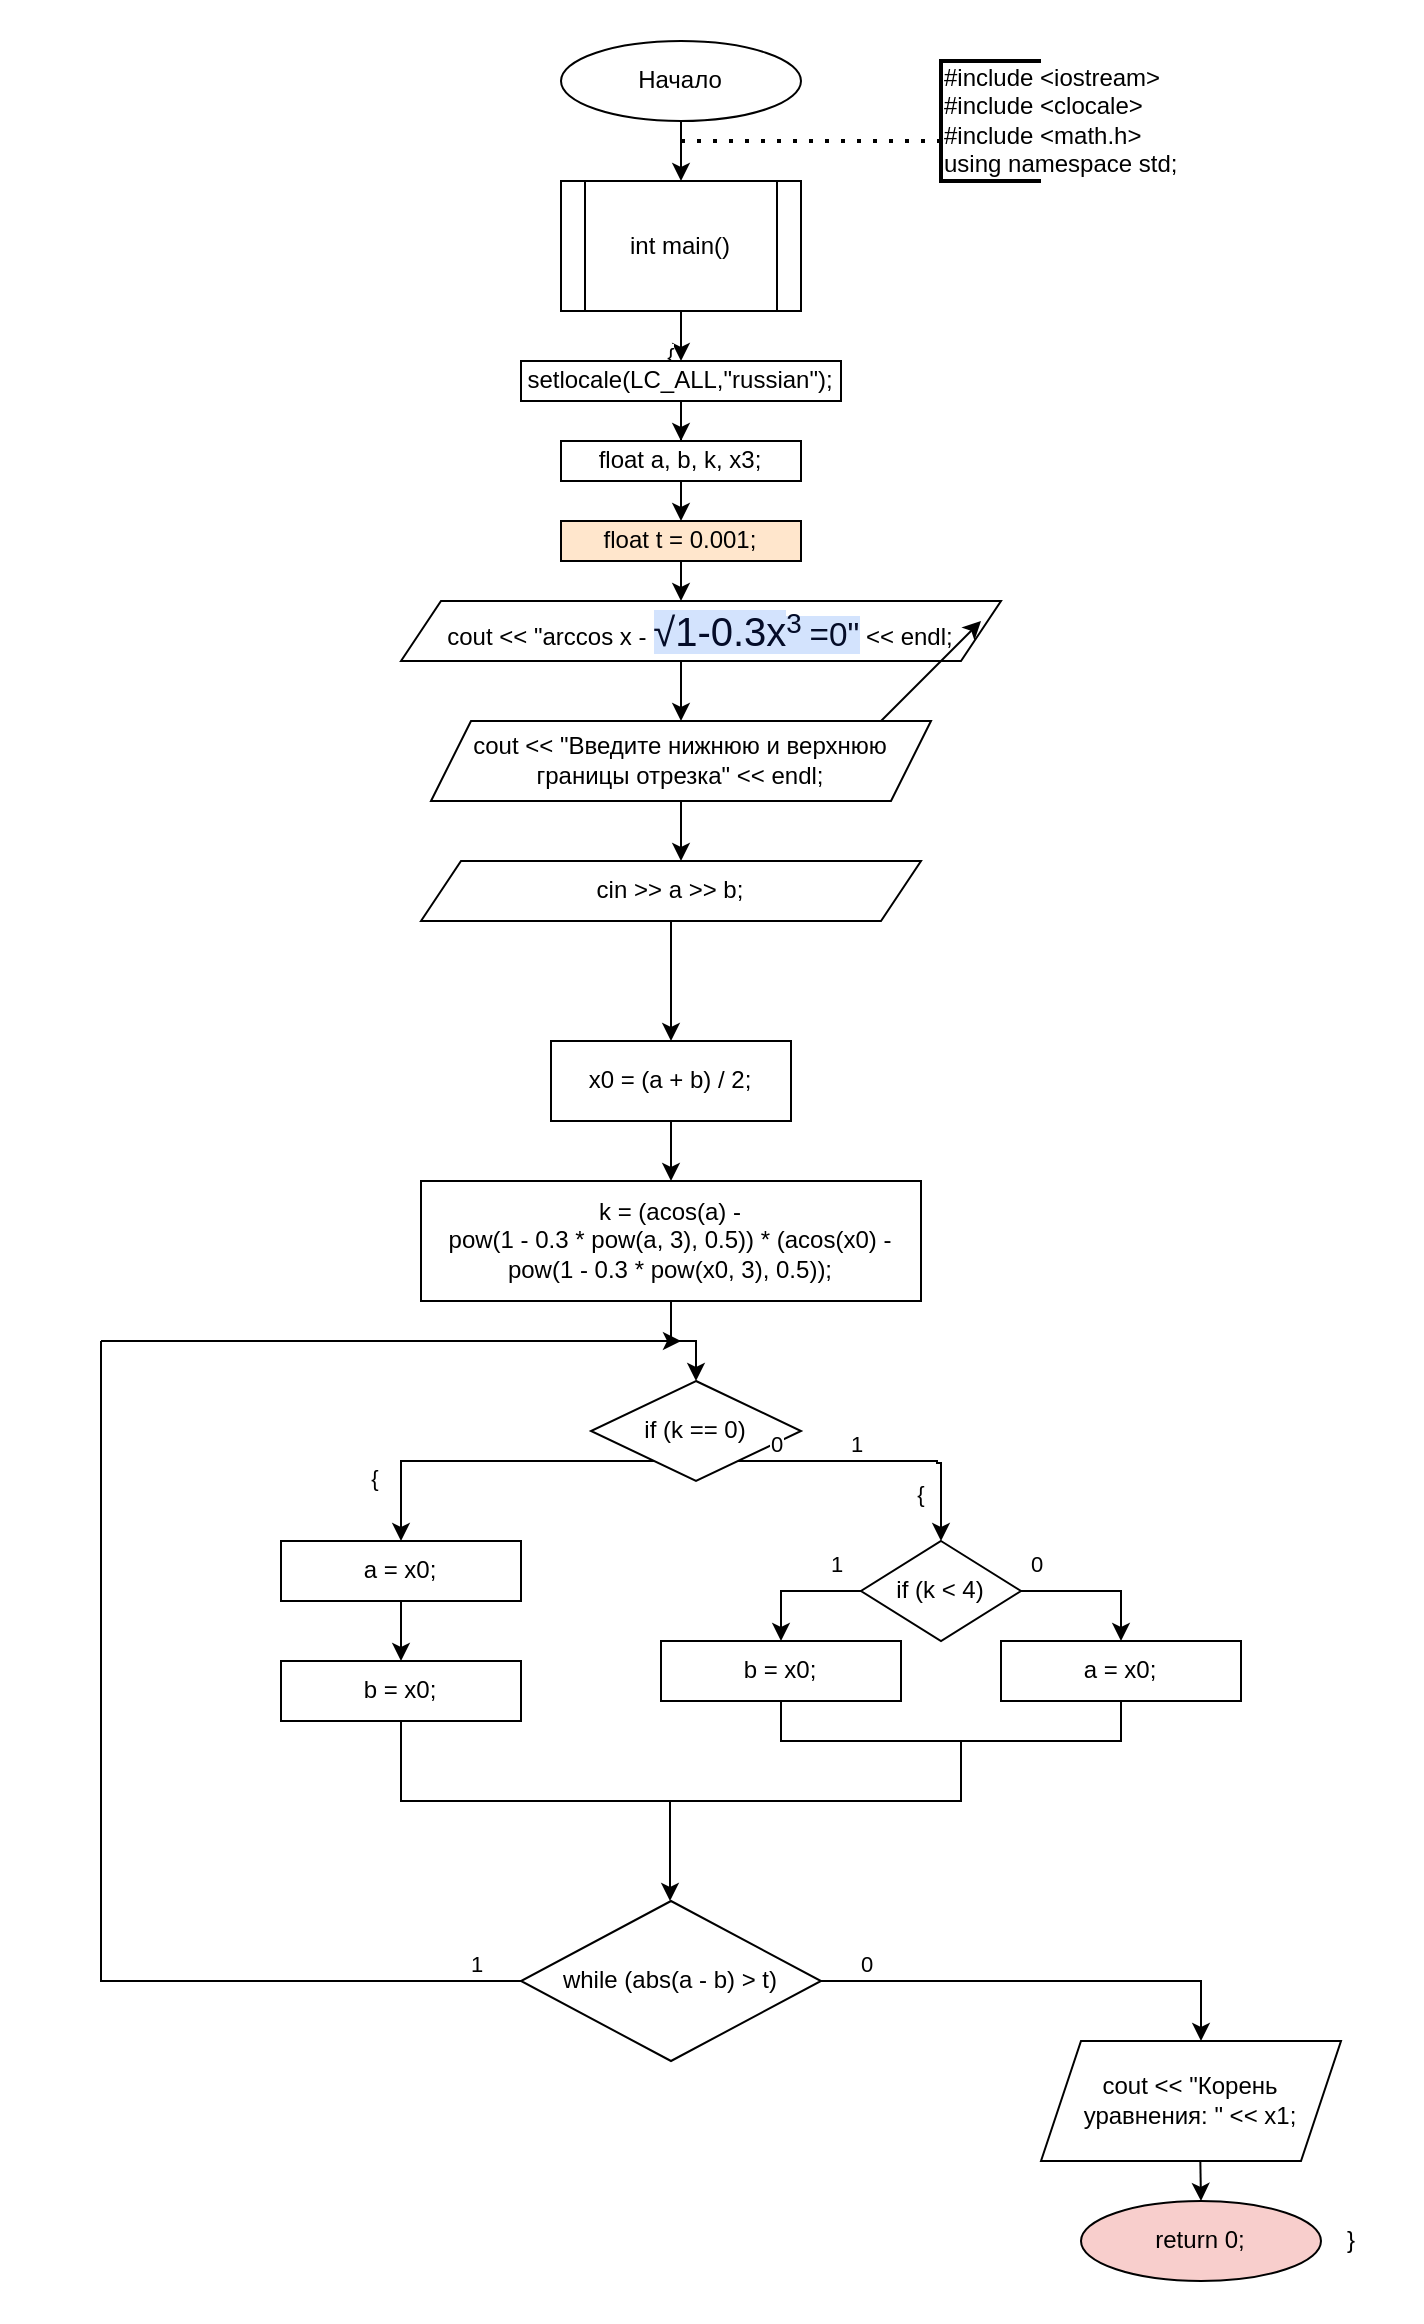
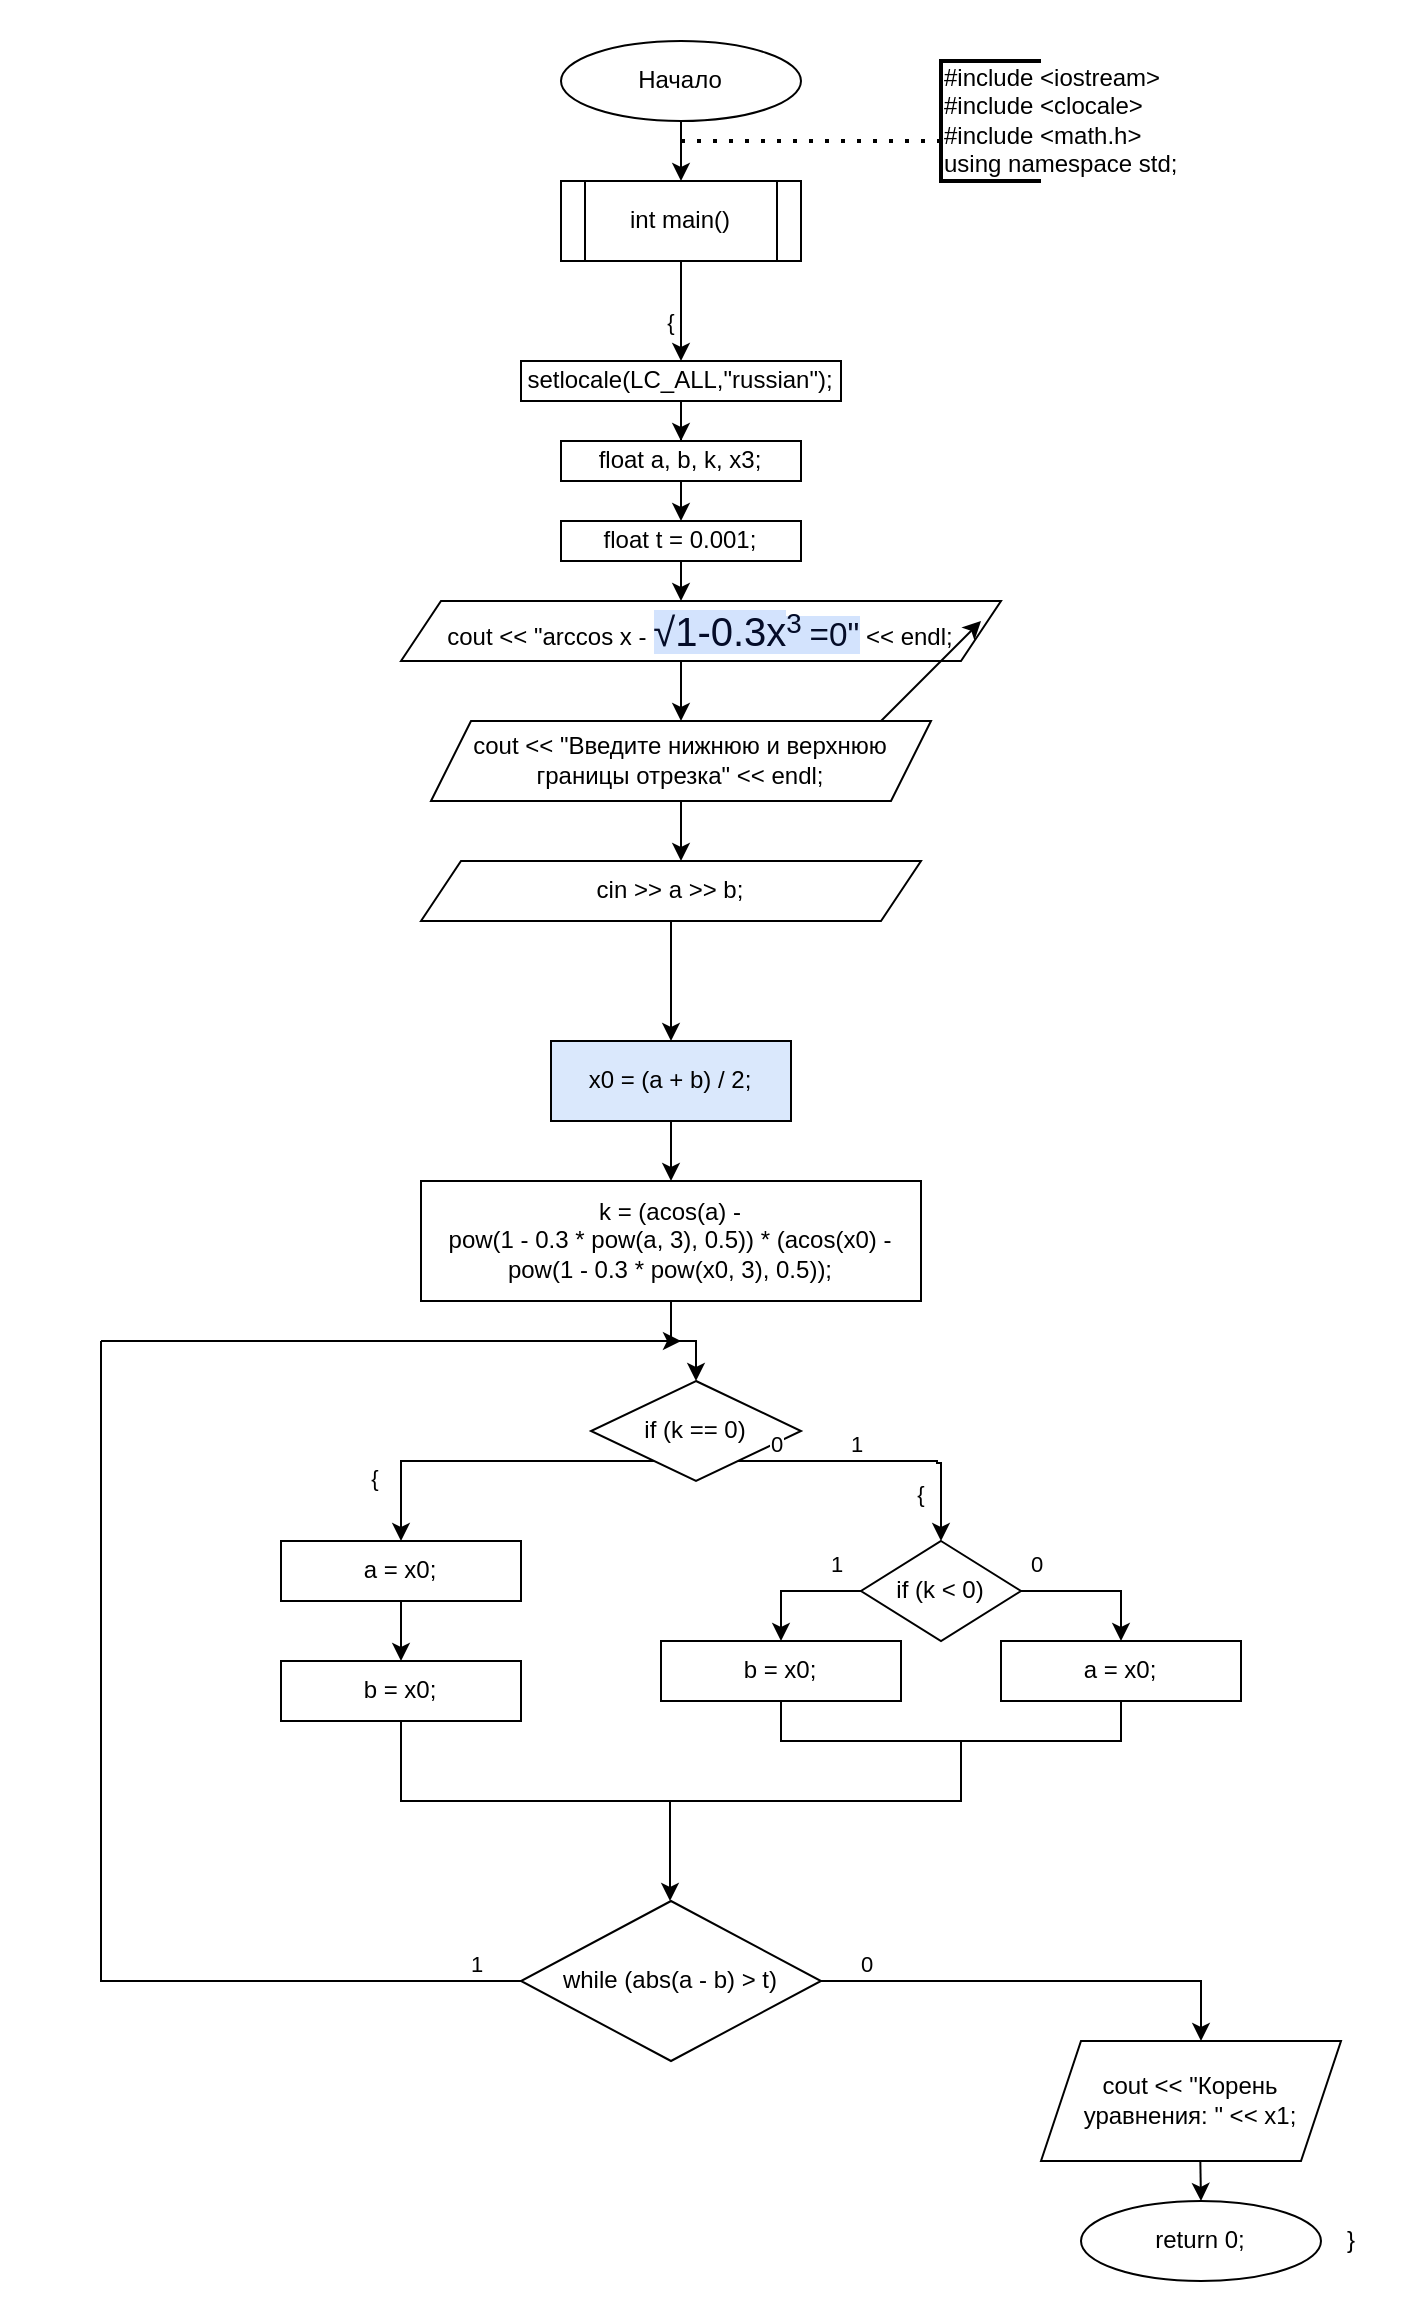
- <mxCell id="3" value="int main()" style="shape=process;whiteSpace=wrap;html=1;backgroundOutline=1;" vertex="1" parent="1"><mxGeometry x="280" y="90" width="120" height="65" as="geometry" /></mxCell>
+ <mxCell id="3" value="int main()" style="shape=process;whiteSpace=wrap;html=1;backgroundOutline=1;" vertex="1" parent="1"><mxGeometry x="280" y="90" width="120" height="40" as="geometry" /></mxCell>
- <mxCell id="15" value="float t = 0.001;" style="rounded=0;whiteSpace=wrap;html=1;fillColor=#ffe6cc;" vertex="1" parent="1"><mxGeometry x="280" y="260" width="120" height="20" as="geometry" /></mxCell>
+ <mxCell id="15" value="float t = 0.001;" style="rounded=0;whiteSpace=wrap;html=1;" vertex="1" parent="1"><mxGeometry x="280" y="260" width="120" height="20" as="geometry" /></mxCell>
- <mxCell id="24" value="x0 = (a + b) / 2;" style="rounded=0;whiteSpace=wrap;html=1;" vertex="1" parent="1"><mxGeometry x="275" y="520" width="120" height="40" as="geometry" /></mxCell>
+ <mxCell id="24" value="x0 = (a + b) / 2;" style="rounded=0;whiteSpace=wrap;html=1;fillColor=#dae8fc;" vertex="1" parent="1"><mxGeometry x="275" y="520" width="120" height="40" as="geometry" /></mxCell>
- <mxCell id="39" value="if (k &amp;lt; 4)" style="rhombus;whiteSpace=wrap;html=1;" vertex="1" parent="1"><mxGeometry x="430" y="770" width="80" height="50" as="geometry" /></mxCell>
+ <mxCell id="39" value="if (k &amp;lt; 0)" style="rhombus;whiteSpace=wrap;html=1;" vertex="1" parent="1"><mxGeometry x="430" y="770" width="80" height="50" as="geometry" /></mxCell>
- <mxCell id="55" value="return 0;" style="ellipse;whiteSpace=wrap;html=1;fillColor=#f8cecc;" vertex="1" parent="1"><mxGeometry x="540" y="1100" width="120" height="40" as="geometry" /></mxCell>
+ <mxCell id="55" value="return 0;" style="ellipse;whiteSpace=wrap;html=1;" vertex="1" parent="1"><mxGeometry x="540" y="1100" width="120" height="40" as="geometry" /></mxCell>
